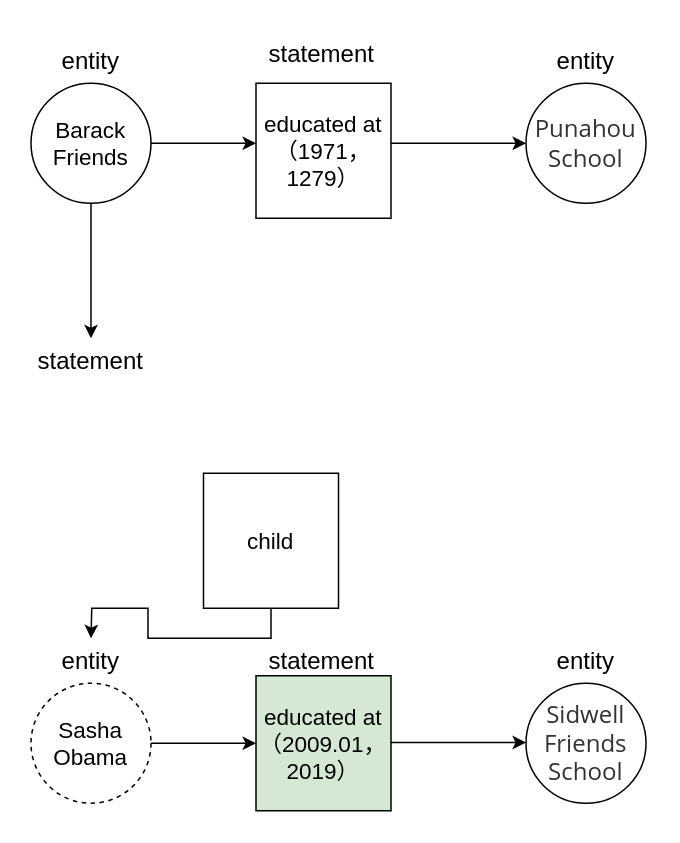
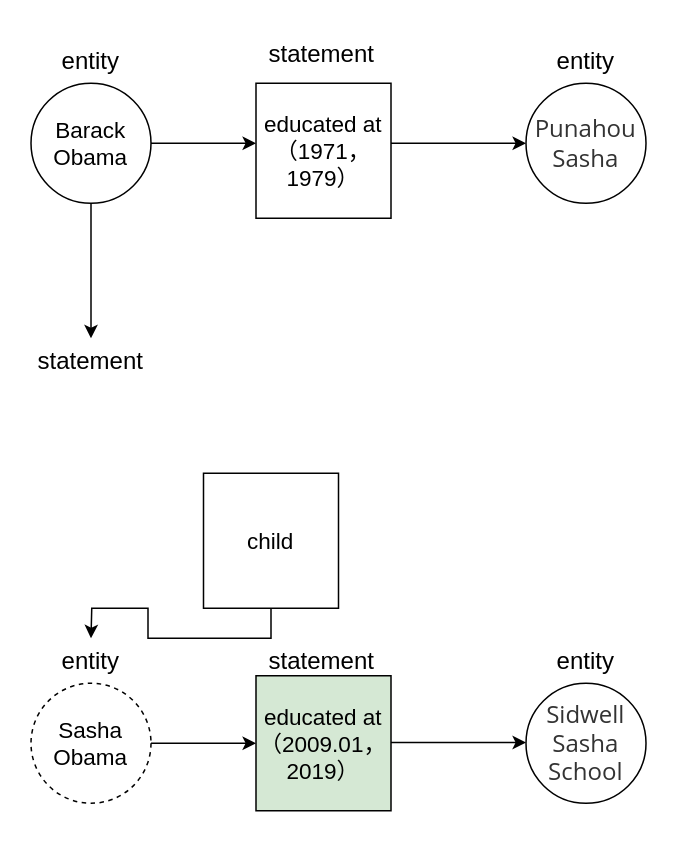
- <mxCell id="3" value="Barack&lt;br&gt;Friends" style="ellipse;whiteSpace=wrap;html=1;aspect=fixed;fontSize=15;" vertex="1" parent="1"><mxGeometry x="20.003" y="55" width="80" height="80" as="geometry" /></mxCell>
+ <mxCell id="3" value="Barack&lt;br&gt;Obama" style="ellipse;whiteSpace=wrap;html=1;aspect=fixed;fontSize=15;" vertex="1" parent="1"><mxGeometry x="20.003" y="55" width="80" height="80" as="geometry" /></mxCell>
- <mxCell id="10" value="&lt;font color=&quot;#333333&quot; face=&quot;open sans, clear sans, helvetica neue, helvetica, arial, sans-serif&quot;&gt;&lt;span style=&quot;font-size: 16px&quot;&gt;Punahou School&lt;/span&gt;&lt;/font&gt;" style="ellipse;whiteSpace=wrap;html=1;aspect=fixed;fontSize=15;" vertex="1" parent="1"><mxGeometry x="350.003" y="55" width="80" height="80" as="geometry" /></mxCell>
+ <mxCell id="10" value="&lt;font color=&quot;#333333&quot; face=&quot;open sans, clear sans, helvetica neue, helvetica, arial, sans-serif&quot;&gt;&lt;span style=&quot;font-size: 16px&quot;&gt;Punahou Sasha&lt;/span&gt;&lt;/font&gt;" style="ellipse;whiteSpace=wrap;html=1;aspect=fixed;fontSize=15;" vertex="1" parent="1"><mxGeometry x="350.003" y="55" width="80" height="80" as="geometry" /></mxCell>
- <mxCell id="6" value="educated at&lt;br&gt;（1971，&lt;br&gt;1279）" style="whiteSpace=wrap;html=1;aspect=fixed;fontSize=15;" vertex="1" parent="1"><mxGeometry x="170.003" y="55" width="90" height="90" as="geometry" /></mxCell>
+ <mxCell id="6" value="educated at&lt;br&gt;（1971，&lt;br&gt;1979）" style="whiteSpace=wrap;html=1;aspect=fixed;fontSize=15;" vertex="1" parent="1"><mxGeometry x="170.003" y="55" width="90" height="90" as="geometry" /></mxCell>
- <mxCell id="20" value="&lt;font color=&quot;#333333&quot; face=&quot;open sans, clear sans, helvetica neue, helvetica, arial, sans-serif&quot;&gt;&lt;span style=&quot;font-size: 16px&quot;&gt;Sidwell Friends School&lt;/span&gt;&lt;/font&gt;" style="ellipse;whiteSpace=wrap;html=1;aspect=fixed;fontSize=15;" vertex="1" parent="1"><mxGeometry x="350.003" y="455" width="80" height="80" as="geometry" /></mxCell>
+ <mxCell id="20" value="&lt;font color=&quot;#333333&quot; face=&quot;open sans, clear sans, helvetica neue, helvetica, arial, sans-serif&quot;&gt;&lt;span style=&quot;font-size: 16px&quot;&gt;Sidwell Sasha School&lt;/span&gt;&lt;/font&gt;" style="ellipse;whiteSpace=wrap;html=1;aspect=fixed;fontSize=15;" vertex="1" parent="1"><mxGeometry x="350.003" y="455" width="80" height="80" as="geometry" /></mxCell>
